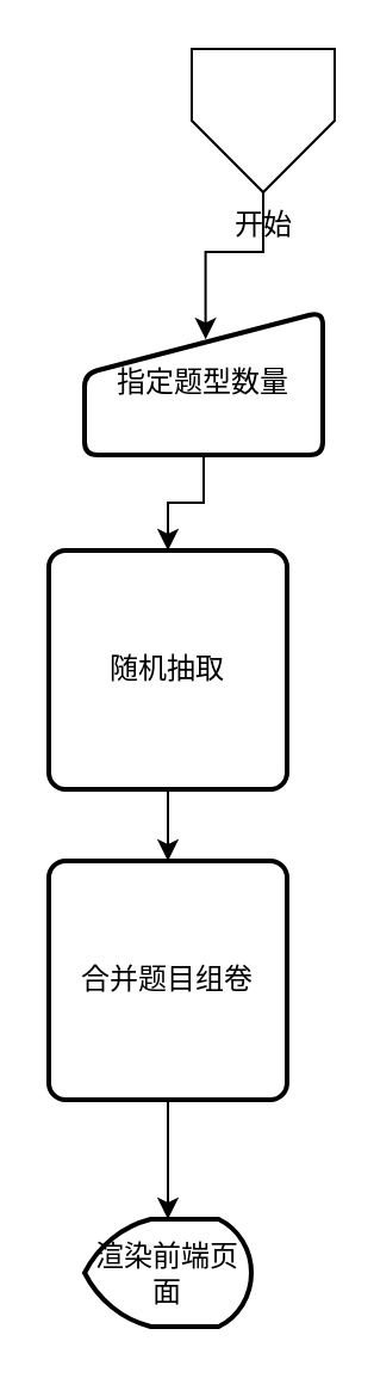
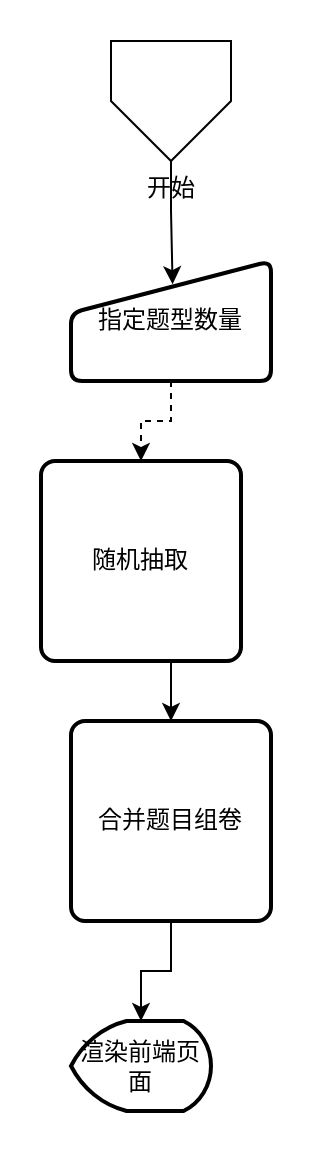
- <mxCell id="2" value="开始" style="verticalLabelPosition=bottom;verticalAlign=top;html=1;shape=offPageConnector;rounded=0;size=0.5;" vertex="1" parent="1"><mxGeometry x="80" y="20" width="60" height="60" as="geometry" /></mxCell>
+ <mxCell id="2" value="开始" style="verticalLabelPosition=bottom;verticalAlign=top;html=1;shape=offPageConnector;rounded=0;size=0.5;" vertex="1" parent="1"><mxGeometry x="55" y="20" width="60" height="60" as="geometry" /></mxCell>
- <mxCell id="3" style="edgeStyle=orthogonalEdgeStyle;rounded=0;orthogonalLoop=1;jettySize=auto;html=1;entryX=0.5;entryY=0;entryDx=0;entryDy=0;" edge="1" parent="1" source="4" target="6"><mxGeometry relative="1" as="geometry" /></mxCell>
+ <mxCell id="3" style="edgeStyle=orthogonalEdgeStyle;rounded=0;orthogonalLoop=1;jettySize=auto;html=1;entryX=0.5;entryY=0;entryDx=0;entryDy=0;dashed=1;" edge="1" parent="1" source="4" target="6"><mxGeometry relative="1" as="geometry" /></mxCell>
- <mxCell id="7" value="合并题目组卷" style="rounded=1;whiteSpace=wrap;html=1;absoluteArcSize=1;arcSize=14;strokeWidth=2;" vertex="1" parent="1"><mxGeometry x="20" y="360" width="100" height="100" as="geometry" /></mxCell>
+ <mxCell id="7" value="合并题目组卷" style="rounded=1;whiteSpace=wrap;html=1;absoluteArcSize=1;arcSize=14;strokeWidth=2;" vertex="1" parent="1"><mxGeometry x="35" y="360" width="100" height="100" as="geometry" /></mxCell>
